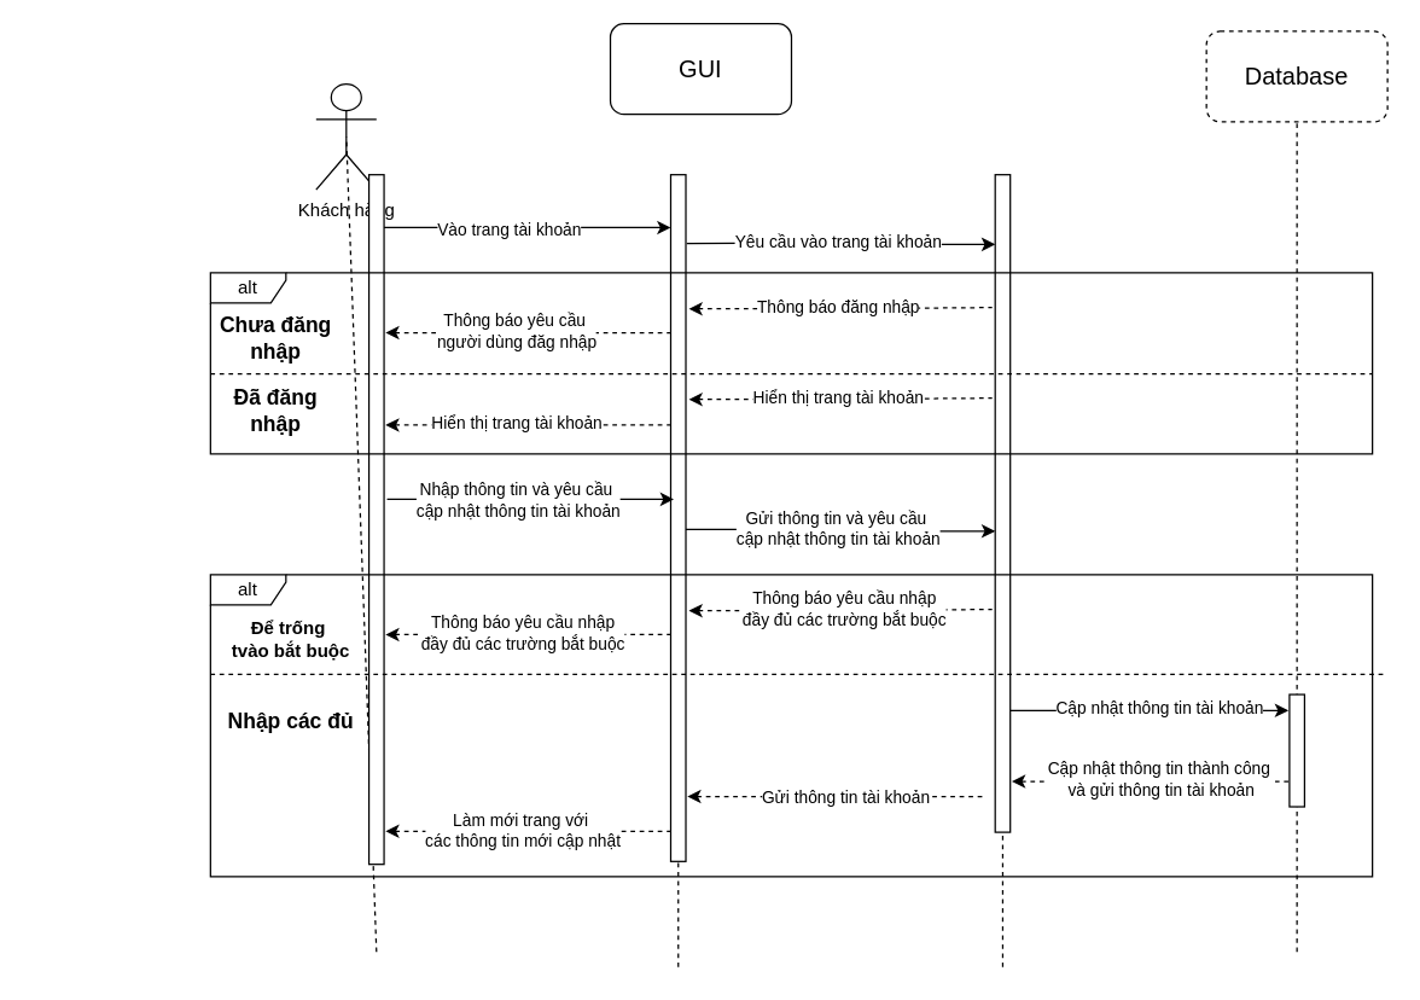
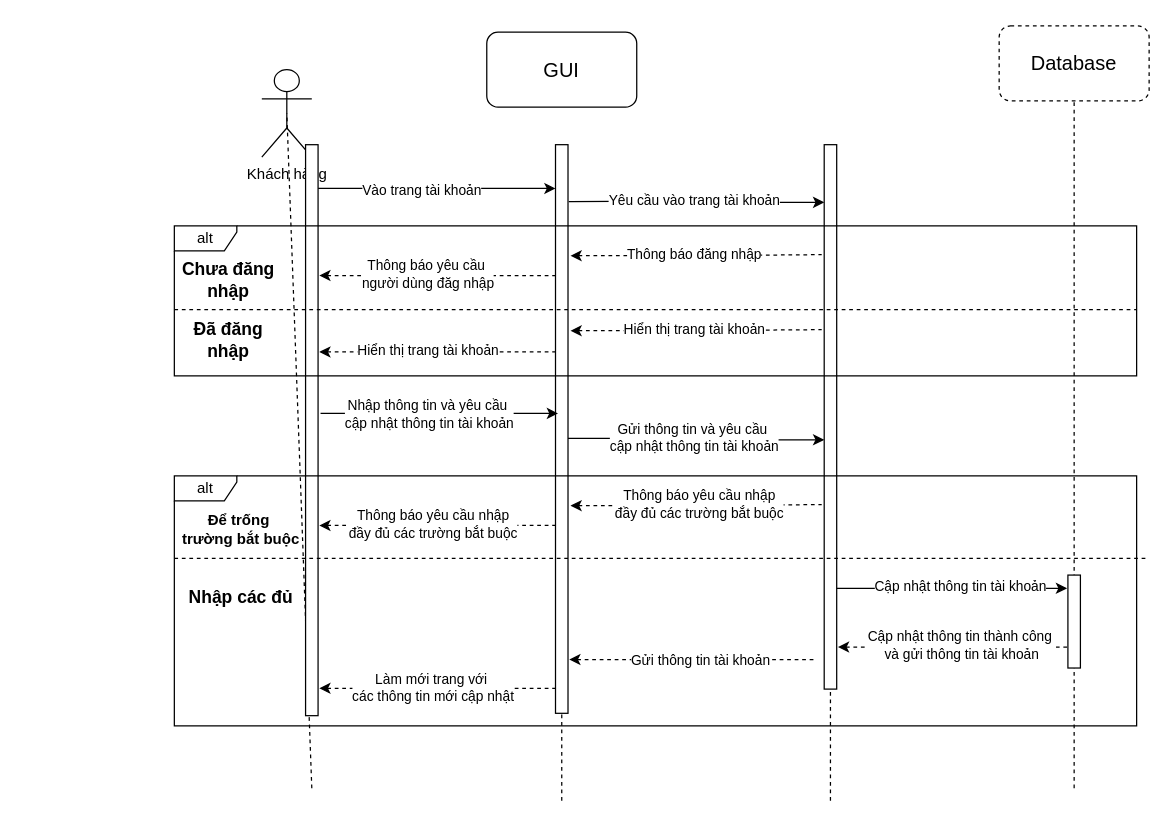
- <mxCell id="3" value="GUI" style="rounded=1;whiteSpace=wrap;html=1;fontSize=16;" vertex="1" parent="1"><mxGeometry x="404" y="15" width="120" height="60" as="geometry" /></mxCell>
+ <mxCell id="3" value="GUI" style="rounded=1;whiteSpace=wrap;html=1;fontSize=16;" vertex="1" parent="1"><mxGeometry x="389" y="25" width="120" height="60" as="geometry" /></mxCell>
- <mxCell id="38" value="Để trống&amp;nbsp;&lt;div style=&quot;font-size: 12px;&quot;&gt;t&lt;span style=&quot;background-color: initial; font-size: 12px;&quot;&gt;vào bắt buộc&lt;/span&gt;&lt;/div&gt;" style="text;html=1;align=center;verticalAlign=middle;resizable=0;points=[];autosize=1;strokeColor=none;fillColor=none;fontSize=12;fontStyle=1" vertex="1" parent="1"><mxGeometry x="137" y="403" width="110" height="40" as="geometry" /></mxCell>
+ <mxCell id="38" value="Để trống&amp;nbsp;&lt;div style=&quot;font-size: 12px;&quot;&gt;t&lt;span style=&quot;background-color: initial; font-size: 12px;&quot;&gt;rường bắt buộc&lt;/span&gt;&lt;/div&gt;" style="text;html=1;align=center;verticalAlign=middle;resizable=0;points=[];autosize=1;strokeColor=none;fillColor=none;fontSize=12;fontStyle=1" vertex="1" parent="1"><mxGeometry x="137" y="403" width="110" height="40" as="geometry" /></mxCell>
